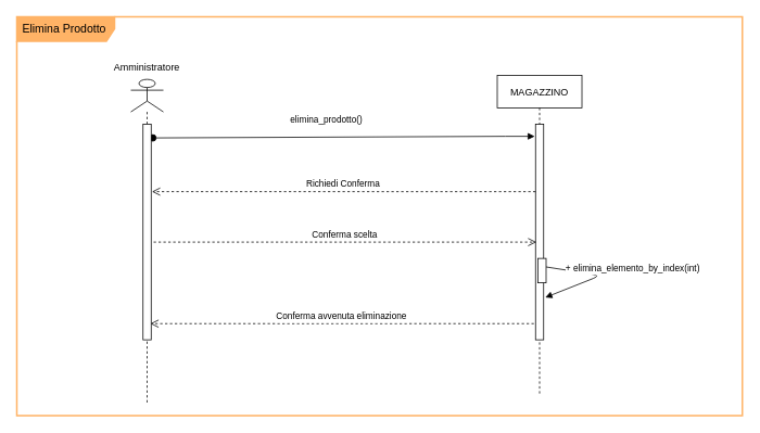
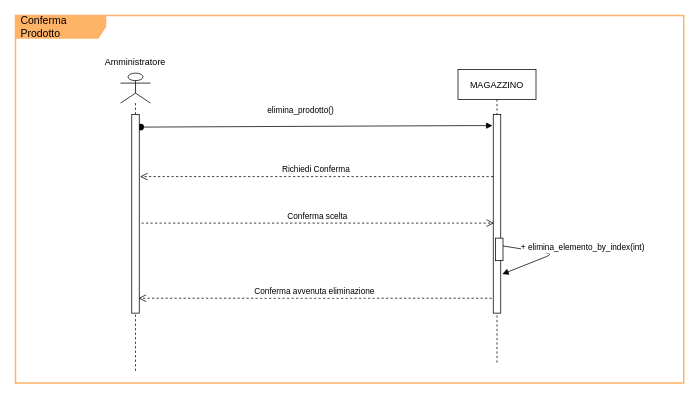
- <mxCell id="13" value="&lt;font style=&quot;font-size: 14px&quot;&gt;Elimina Prodotto&lt;/font&gt;" style="shape=umlFrame;whiteSpace=wrap;html=1;width=120;height=30;boundedLbl=1;verticalAlign=middle;align=left;spacingLeft=5;fillColor=#FFB366;strokeColor=#FFB366;strokeWidth=2;" vertex="1" parent="1"><mxGeometry x="20" y="20" width="891" height="490" as="geometry" /></mxCell>
+ <mxCell id="13" value="&lt;font style=&quot;font-size: 14px&quot;&gt;Conferma Prodotto&lt;/font&gt;" style="shape=umlFrame;whiteSpace=wrap;html=1;width=120;height=30;boundedLbl=1;verticalAlign=middle;align=left;spacingLeft=5;fillColor=#FFB366;strokeColor=#FFB366;strokeWidth=2;" vertex="1" parent="1"><mxGeometry x="20" y="20" width="891" height="490" as="geometry" /></mxCell>
